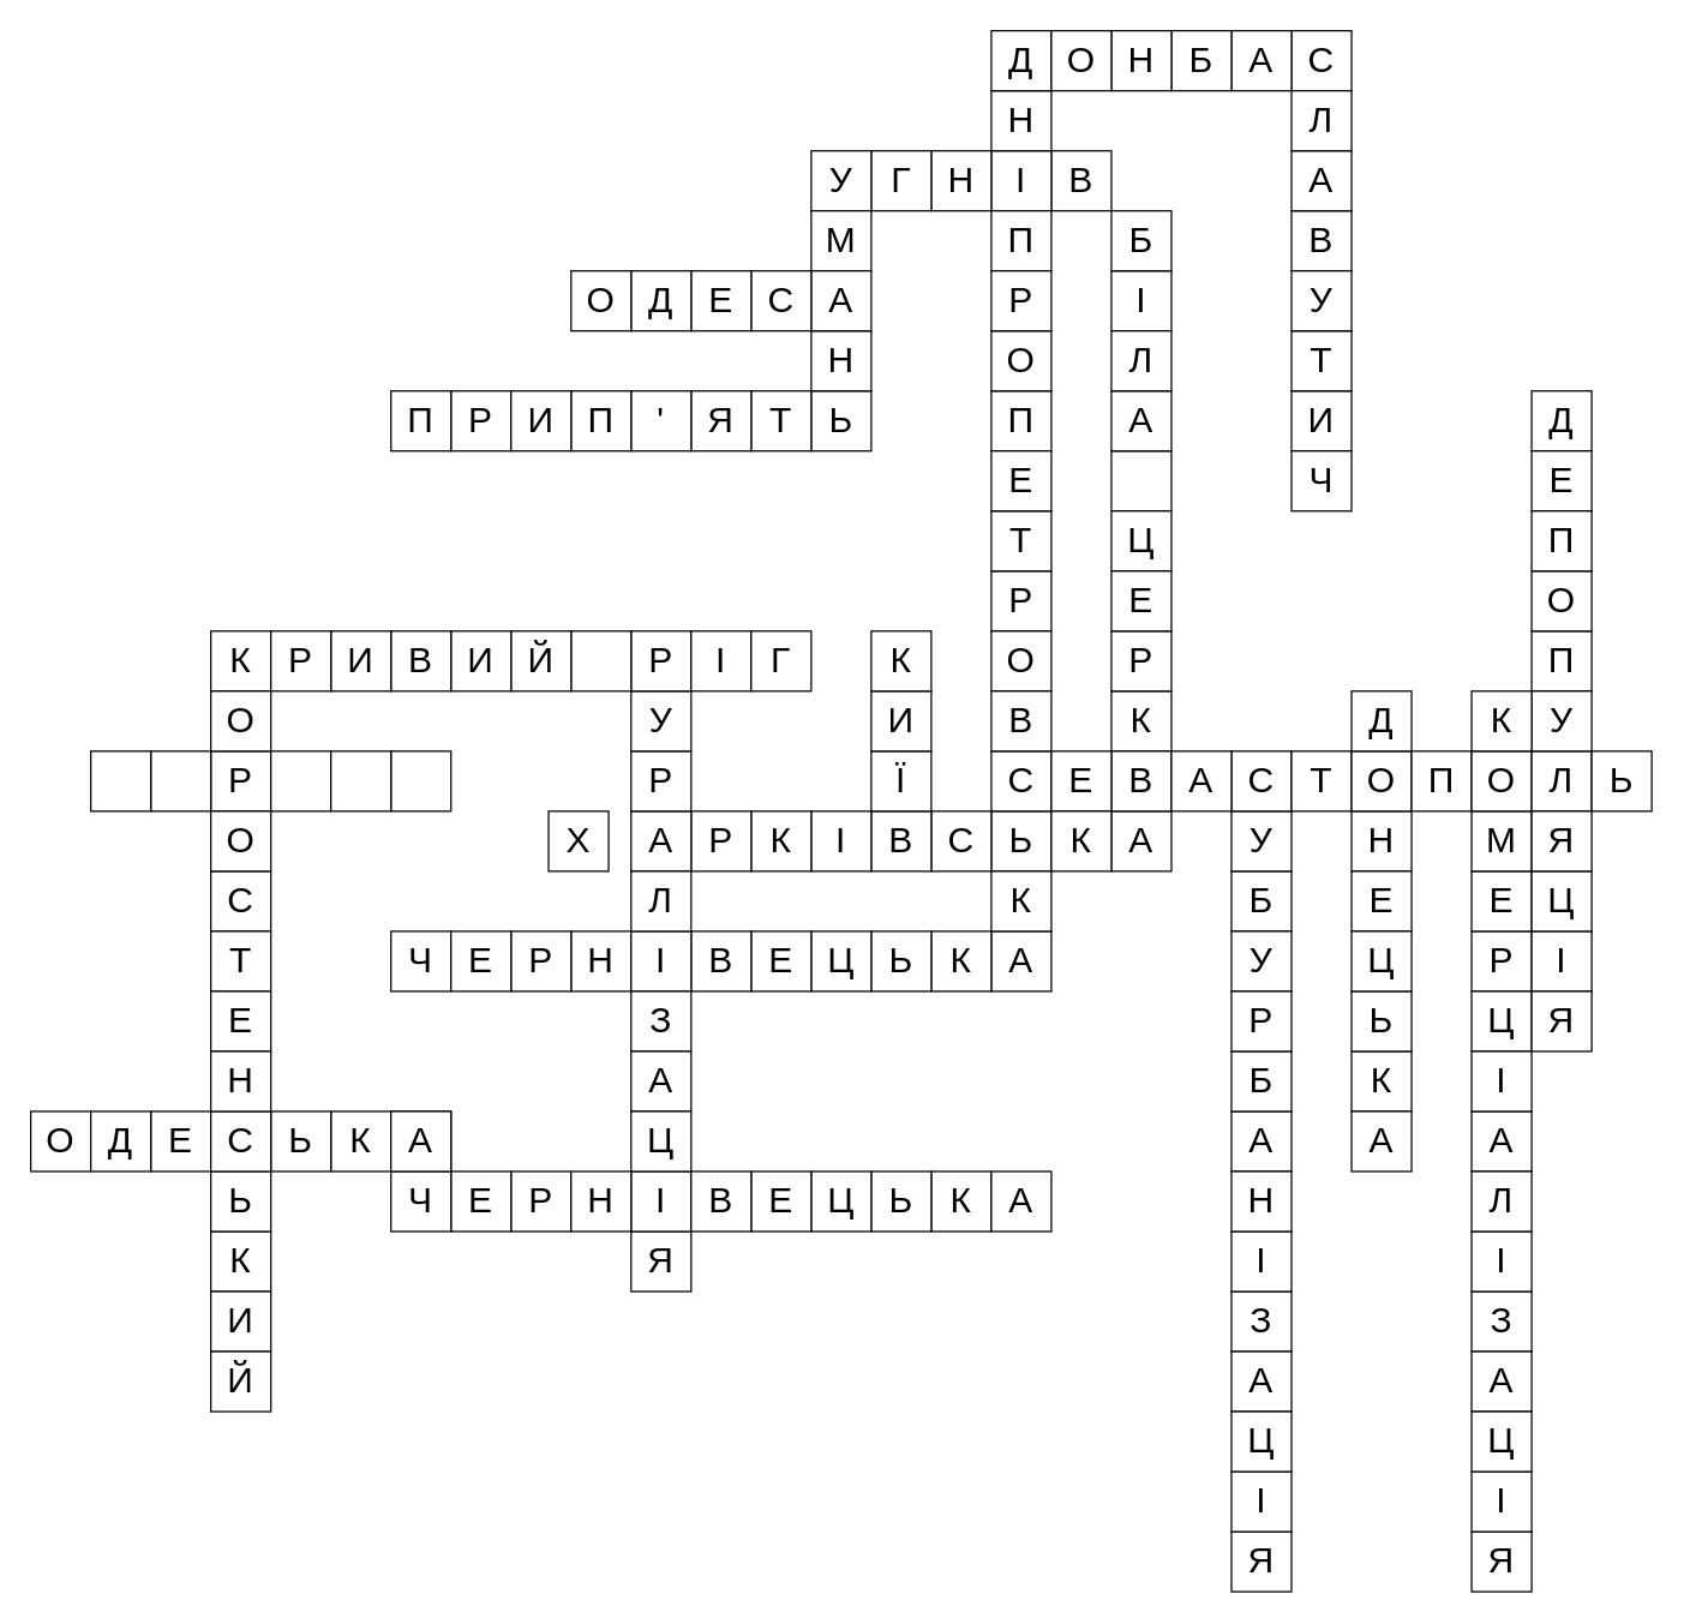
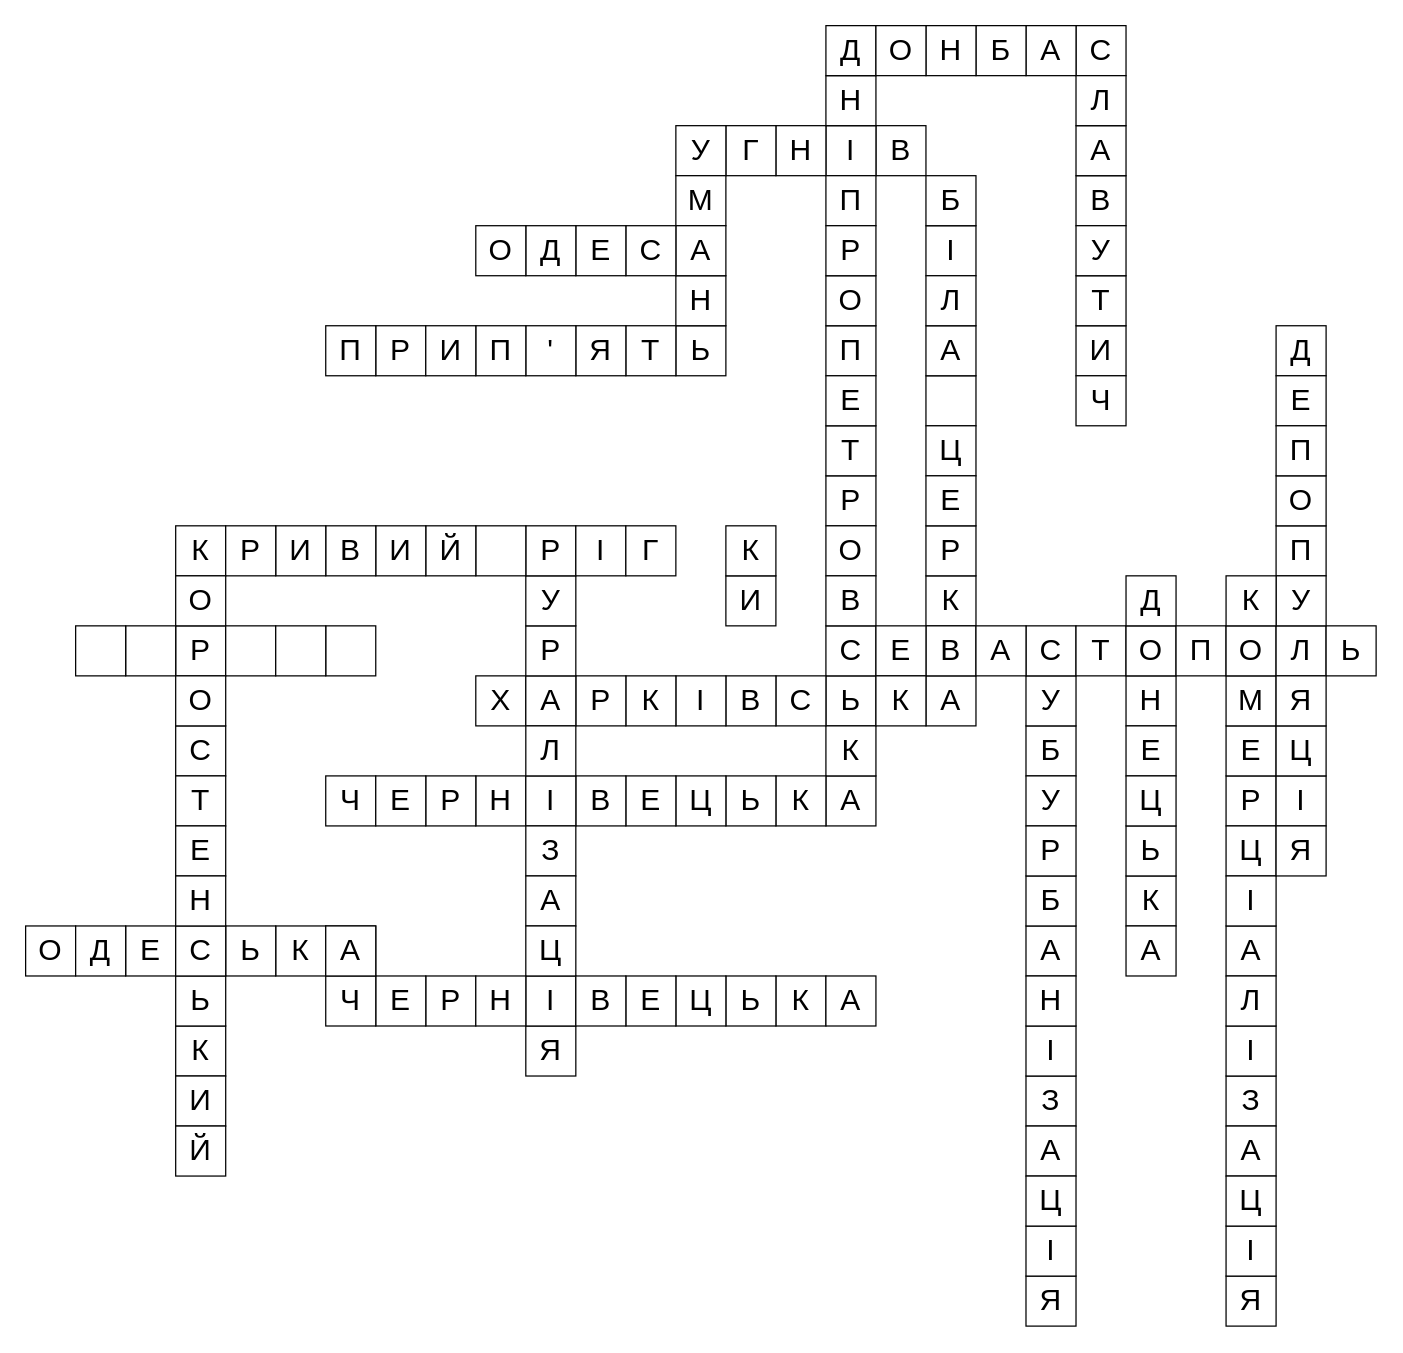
- <mxCell id="133" value="Ї" style="rounded=0;whiteSpace=wrap;html=1;fontSize=24;" parent="1" vertex="1"><mxGeometry x="580" y="500" width="40" height="40" as="geometry" /></mxCell>
- <mxCell id="67" value="Х" style="rounded=0;whiteSpace=wrap;html=1;fontSize=24;" parent="1" vertex="1"><mxGeometry x="365" y="540" width="40" height="40" as="geometry" /></mxCell>
+ <mxCell id="67" value="Х" style="rounded=0;whiteSpace=wrap;html=1;fontSize=24;" parent="1" vertex="1"><mxGeometry x="380" y="540" width="40" height="40" as="geometry" /></mxCell>
